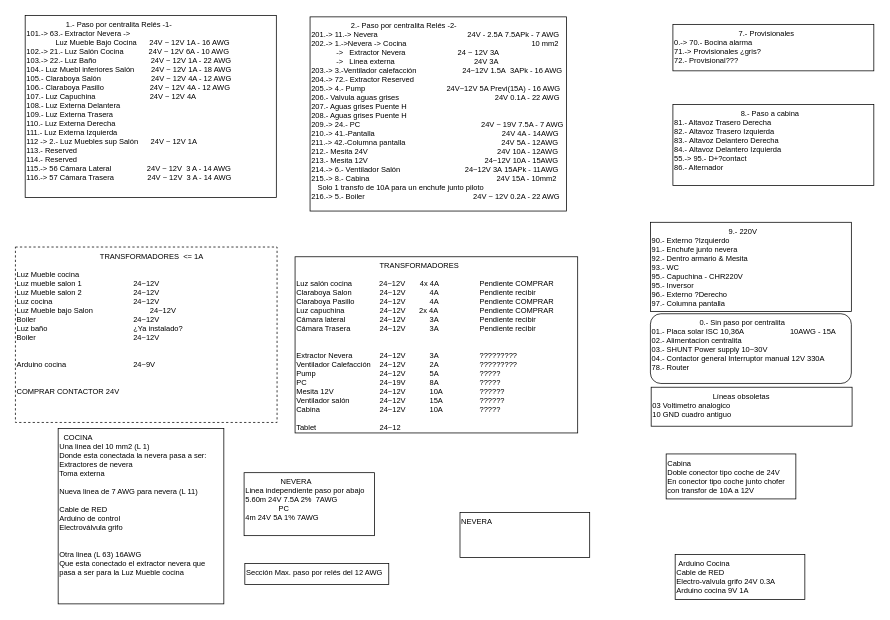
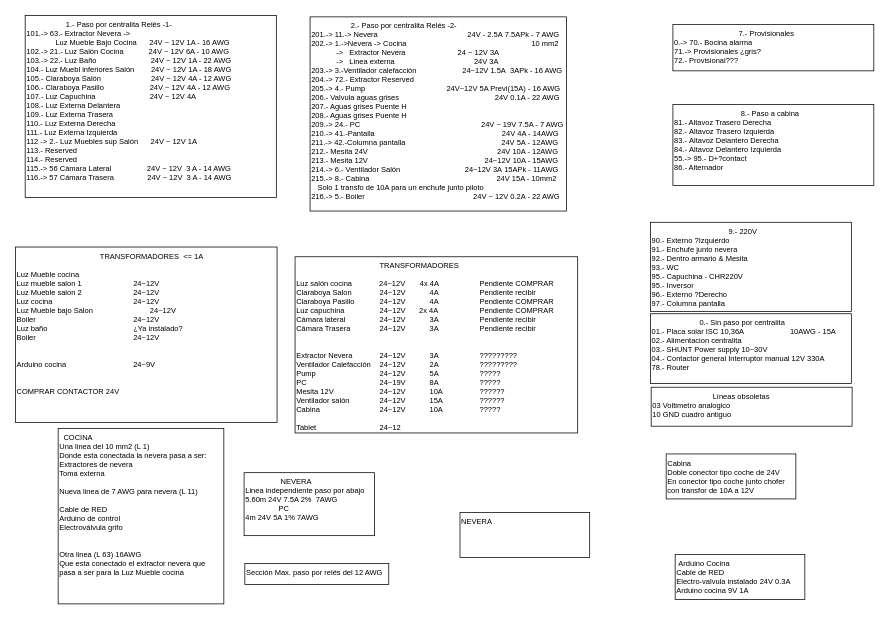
- <mxCell id="12" value="&lt;font size=&quot;1&quot;&gt;&amp;nbsp; &amp;nbsp; &amp;nbsp; &amp;nbsp; &amp;nbsp; &amp;nbsp; &amp;nbsp; &amp;nbsp; &amp;nbsp; &amp;nbsp; &amp;nbsp; &amp;nbsp; &amp;nbsp; &amp;nbsp; &amp;nbsp;&lt;span style=&quot;white-space: pre&quot;&gt;&#09;&lt;/span&gt;&lt;span style=&quot;white-space: pre&quot;&gt;&#09;&lt;/span&gt;TRANSFORMADORES&amp;nbsp; &amp;lt;= 1A&lt;br&gt;&lt;/font&gt;&lt;font size=&quot;1&quot;&gt;&lt;br&gt;Luz Mueble cocina&lt;br&gt;Luz mueble salon 1&lt;span&gt;&#09;&lt;span style=&quot;white-space: pre&quot;&gt;&#09;&lt;/span&gt;&lt;span style=&quot;white-space: pre&quot;&gt;&#09;&lt;/span&gt;&lt;span style=&quot;white-space: pre&quot;&gt;&#09;&lt;/span&gt;24~12V&lt;br&gt;&lt;/span&gt;&lt;/font&gt;&lt;span style=&quot;font-size: x-small&quot;&gt;Luz Mueble salon 2&lt;span style=&quot;white-space: pre&quot;&gt;&#09;&lt;/span&gt;&lt;span style=&quot;white-space: pre&quot;&gt;&#09;&lt;span style=&quot;white-space: pre&quot;&gt;&#09;&lt;/span&gt;&lt;span style=&quot;white-space: pre&quot;&gt;&#09;&lt;/span&gt;&lt;/span&gt;&lt;/span&gt;&lt;font size=&quot;1&quot;&gt;24~12V&lt;br&gt;Luz cocina&lt;span style=&quot;white-space: pre&quot;&gt;&#09;&lt;/span&gt;&lt;span style=&quot;white-space: pre&quot;&gt;&#09;&lt;/span&gt;&lt;span style=&quot;white-space: pre&quot;&gt;&#09;&lt;/span&gt;&lt;span style=&quot;white-space: pre&quot;&gt;&#09;&lt;/span&gt;&lt;span style=&quot;white-space: pre&quot;&gt;&#09;&lt;/span&gt;24~12V&lt;br&gt;Luz Mueble bajo Salon&lt;span style=&quot;white-space: pre&quot;&gt;&#09;&lt;/span&gt;&lt;span style=&quot;white-space: pre&quot;&gt;&#09;&lt;/span&gt;&lt;span style=&quot;white-space: pre&quot;&gt;&#09;&lt;/span&gt;&lt;span style=&quot;white-space: pre&quot;&gt;&#09;&lt;/span&gt;24~12V&lt;br&gt;Boiler&lt;span style=&quot;white-space: pre&quot;&gt;&#09;&lt;/span&gt;&lt;span style=&quot;white-space: pre&quot;&gt;&#09;&lt;/span&gt;&lt;span style=&quot;white-space: pre&quot;&gt;&#09;&lt;/span&gt;&lt;span style=&quot;white-space: pre&quot;&gt;&#09;&lt;/span&gt;&lt;span style=&quot;white-space: pre&quot;&gt;&#09;&lt;/span&gt;&lt;span style=&quot;white-space: pre&quot;&gt;&#09;&lt;/span&gt;24~12V&lt;br&gt;Luz baño&lt;span style=&quot;white-space: pre&quot;&gt;&#09;&lt;/span&gt;&lt;span style=&quot;white-space: pre&quot;&gt;&#09;&lt;/span&gt;&lt;span style=&quot;white-space: pre&quot;&gt;&#09;&lt;/span&gt;&lt;span style=&quot;white-space: pre&quot;&gt;&#09;&lt;/span&gt;&lt;span style=&quot;white-space: pre&quot;&gt;&#09;&lt;/span&gt;&lt;span style=&quot;white-space: pre&quot;&gt;&#09;&lt;/span&gt;¿Ya instalado?&lt;br&gt;Boiler&lt;span style=&quot;white-space: pre&quot;&gt;&#09;&lt;/span&gt;&lt;span style=&quot;white-space: pre&quot;&gt;&#09;&lt;/span&gt;&lt;span style=&quot;white-space: pre&quot;&gt;&#09;&lt;/span&gt;&lt;span style=&quot;white-space: pre&quot;&gt;&#09;&lt;/span&gt;&lt;span style=&quot;white-space: pre&quot;&gt;&#09;&lt;/span&gt;&lt;span style=&quot;white-space: pre&quot;&gt;&#09;&lt;/span&gt;24~12V&lt;br&gt;&lt;br&gt;&lt;br&gt;Arduino cocina&lt;span style=&quot;white-space: pre&quot;&gt;&#09;&lt;/span&gt;&lt;span style=&quot;white-space: pre&quot;&gt;&#09;&lt;/span&gt;&lt;span style=&quot;white-space: pre&quot;&gt;&#09;&lt;/span&gt;&lt;span style=&quot;white-space: pre&quot;&gt;&#09;&lt;/span&gt;24~9V&lt;br&gt;&lt;br&gt;&lt;br&gt;COMPRAR CONTACTOR 24V&lt;br&gt;&lt;br&gt;&lt;/font&gt;" style="whiteSpace=wrap;html=1;strokeColor=#000000;gradientColor=none;fontFamily=Helvetica;fontSize=4;fontColor=#000000;fillColor=#FFFFFF;align=left;verticalAlign=top;dashed=1;" parent="10" vertex="1"><mxGeometry x="20" y="329" width="349" height="234" as="geometry" /></mxCell>
+ <mxCell id="12" value="&lt;font size=&quot;1&quot;&gt;&amp;nbsp; &amp;nbsp; &amp;nbsp; &amp;nbsp; &amp;nbsp; &amp;nbsp; &amp;nbsp; &amp;nbsp; &amp;nbsp; &amp;nbsp; &amp;nbsp; &amp;nbsp; &amp;nbsp; &amp;nbsp; &amp;nbsp;&lt;span style=&quot;white-space: pre&quot;&gt;&#09;&lt;/span&gt;&lt;span style=&quot;white-space: pre&quot;&gt;&#09;&lt;/span&gt;TRANSFORMADORES&amp;nbsp; &amp;lt;= 1A&lt;br&gt;&lt;/font&gt;&lt;font size=&quot;1&quot;&gt;&lt;br&gt;Luz Mueble cocina&lt;br&gt;Luz mueble salon 1&lt;span&gt;&#09;&lt;span style=&quot;white-space: pre&quot;&gt;&#09;&lt;/span&gt;&lt;span style=&quot;white-space: pre&quot;&gt;&#09;&lt;/span&gt;&lt;span style=&quot;white-space: pre&quot;&gt;&#09;&lt;/span&gt;24~12V&lt;br&gt;&lt;/span&gt;&lt;/font&gt;&lt;span style=&quot;font-size: x-small&quot;&gt;Luz Mueble salon 2&lt;span style=&quot;white-space: pre&quot;&gt;&#09;&lt;/span&gt;&lt;span style=&quot;white-space: pre&quot;&gt;&#09;&lt;span style=&quot;white-space: pre&quot;&gt;&#09;&lt;/span&gt;&lt;span style=&quot;white-space: pre&quot;&gt;&#09;&lt;/span&gt;&lt;/span&gt;&lt;/span&gt;&lt;font size=&quot;1&quot;&gt;24~12V&lt;br&gt;Luz cocina&lt;span style=&quot;white-space: pre&quot;&gt;&#09;&lt;/span&gt;&lt;span style=&quot;white-space: pre&quot;&gt;&#09;&lt;/span&gt;&lt;span style=&quot;white-space: pre&quot;&gt;&#09;&lt;/span&gt;&lt;span style=&quot;white-space: pre&quot;&gt;&#09;&lt;/span&gt;&lt;span style=&quot;white-space: pre&quot;&gt;&#09;&lt;/span&gt;24~12V&lt;br&gt;Luz Mueble bajo Salon&lt;span style=&quot;white-space: pre&quot;&gt;&#09;&lt;/span&gt;&lt;span style=&quot;white-space: pre&quot;&gt;&#09;&lt;/span&gt;&lt;span style=&quot;white-space: pre&quot;&gt;&#09;&lt;/span&gt;&lt;span style=&quot;white-space: pre&quot;&gt;&#09;&lt;/span&gt;24~12V&lt;br&gt;Boiler&lt;span style=&quot;white-space: pre&quot;&gt;&#09;&lt;/span&gt;&lt;span style=&quot;white-space: pre&quot;&gt;&#09;&lt;/span&gt;&lt;span style=&quot;white-space: pre&quot;&gt;&#09;&lt;/span&gt;&lt;span style=&quot;white-space: pre&quot;&gt;&#09;&lt;/span&gt;&lt;span style=&quot;white-space: pre&quot;&gt;&#09;&lt;/span&gt;&lt;span style=&quot;white-space: pre&quot;&gt;&#09;&lt;/span&gt;24~12V&lt;br&gt;Luz baño&lt;span style=&quot;white-space: pre&quot;&gt;&#09;&lt;/span&gt;&lt;span style=&quot;white-space: pre&quot;&gt;&#09;&lt;/span&gt;&lt;span style=&quot;white-space: pre&quot;&gt;&#09;&lt;/span&gt;&lt;span style=&quot;white-space: pre&quot;&gt;&#09;&lt;/span&gt;&lt;span style=&quot;white-space: pre&quot;&gt;&#09;&lt;/span&gt;&lt;span style=&quot;white-space: pre&quot;&gt;&#09;&lt;/span&gt;¿Ya instalado?&lt;br&gt;Boiler&lt;span style=&quot;white-space: pre&quot;&gt;&#09;&lt;/span&gt;&lt;span style=&quot;white-space: pre&quot;&gt;&#09;&lt;/span&gt;&lt;span style=&quot;white-space: pre&quot;&gt;&#09;&lt;/span&gt;&lt;span style=&quot;white-space: pre&quot;&gt;&#09;&lt;/span&gt;&lt;span style=&quot;white-space: pre&quot;&gt;&#09;&lt;/span&gt;&lt;span style=&quot;white-space: pre&quot;&gt;&#09;&lt;/span&gt;24~12V&lt;br&gt;&lt;br&gt;&lt;br&gt;Arduino cocina&lt;span style=&quot;white-space: pre&quot;&gt;&#09;&lt;/span&gt;&lt;span style=&quot;white-space: pre&quot;&gt;&#09;&lt;/span&gt;&lt;span style=&quot;white-space: pre&quot;&gt;&#09;&lt;/span&gt;&lt;span style=&quot;white-space: pre&quot;&gt;&#09;&lt;/span&gt;24~9V&lt;br&gt;&lt;br&gt;&lt;br&gt;COMPRAR CONTACTOR 24V&lt;br&gt;&lt;br&gt;&lt;/font&gt;" style="whiteSpace=wrap;html=1;strokeColor=#000000;gradientColor=none;fontFamily=Helvetica;fontSize=4;fontColor=#000000;fillColor=#FFFFFF;align=left;verticalAlign=top;" parent="10" vertex="1"><mxGeometry x="20" y="329" width="349" height="234" as="geometry" /></mxCell>
- <mxCell id="13" value="&lt;font size=&quot;1&quot;&gt;&amp;nbsp; &amp;nbsp; &amp;nbsp; &amp;nbsp; &amp;nbsp; &amp;nbsp; &amp;nbsp; &amp;nbsp; &amp;nbsp; &amp;nbsp; &amp;nbsp; &amp;nbsp;0.- Sin paso por centralita&lt;br&gt;01.- Placa solar ISC 10,36A&amp;nbsp; &amp;nbsp; &amp;nbsp; &amp;nbsp; &amp;nbsp; &amp;nbsp; &amp;nbsp; &amp;nbsp; &amp;nbsp; &amp;nbsp; &amp;nbsp;&amp;nbsp;&lt;/font&gt;&lt;span style=&quot;font-size: x-small&quot;&gt;10AWG -&amp;nbsp;&lt;/span&gt;&lt;font size=&quot;1&quot;&gt;15A&lt;br&gt;02.- Alimentacion centralita&lt;br&gt;&lt;/font&gt;&lt;span style=&quot;font-size: x-small&quot;&gt;03.- SHUNT Power supply 10~30V&lt;br&gt;&lt;/span&gt;&lt;font style=&quot;font-size: 10px&quot;&gt;04.- Contactor general Interruptor manual 12V 330A&lt;/font&gt;&lt;div&gt;&lt;span style=&quot;font-size: 10px;&quot;&gt;78.- Router&lt;/span&gt;&lt;/div&gt;&lt;div&gt;&lt;br&gt;&lt;br&gt;&lt;br&gt;&lt;/div&gt;" style="whiteSpace=wrap;html=1;strokeColor=#000000;gradientColor=none;fontFamily=Helvetica;fontSize=4;fontColor=#000000;fillColor=#FFFFFF;align=left;verticalAlign=top;rounded=1;" parent="10" vertex="1"><mxGeometry x="867" y="418" width="268" height="93" as="geometry" /></mxCell>
+ <mxCell id="13" value="&lt;font size=&quot;1&quot;&gt;&amp;nbsp; &amp;nbsp; &amp;nbsp; &amp;nbsp; &amp;nbsp; &amp;nbsp; &amp;nbsp; &amp;nbsp; &amp;nbsp; &amp;nbsp; &amp;nbsp; &amp;nbsp;0.- Sin paso por centralita&lt;br&gt;01.- Placa solar ISC 10,36A&amp;nbsp; &amp;nbsp; &amp;nbsp; &amp;nbsp; &amp;nbsp; &amp;nbsp; &amp;nbsp; &amp;nbsp; &amp;nbsp; &amp;nbsp; &amp;nbsp;&amp;nbsp;&lt;/font&gt;&lt;span style=&quot;font-size: x-small&quot;&gt;10AWG -&amp;nbsp;&lt;/span&gt;&lt;font size=&quot;1&quot;&gt;15A&lt;br&gt;02.- Alimentacion centralita&lt;br&gt;&lt;/font&gt;&lt;span style=&quot;font-size: x-small&quot;&gt;03.- SHUNT Power supply 10~30V&lt;br&gt;&lt;/span&gt;&lt;font style=&quot;font-size: 10px&quot;&gt;04.- Contactor general Interruptor manual 12V 330A&lt;/font&gt;&lt;div&gt;&lt;span style=&quot;font-size: 10px;&quot;&gt;78.- Router&lt;/span&gt;&lt;/div&gt;&lt;div&gt;&lt;br&gt;&lt;br&gt;&lt;br&gt;&lt;/div&gt;" style="whiteSpace=wrap;html=1;strokeColor=#000000;gradientColor=none;fontFamily=Helvetica;fontSize=4;fontColor=#000000;fillColor=#FFFFFF;align=left;verticalAlign=top;" parent="10" vertex="1"><mxGeometry x="867" y="418" width="268" height="93" as="geometry" /></mxCell>
- <mxCell id="7" value="&lt;span&gt;&#09;&lt;/span&gt;&lt;span&gt;&#09;&lt;/span&gt;&lt;span&gt;&#09;&lt;/span&gt;&lt;span&gt;&#09;&lt;/span&gt;&lt;span&gt;&#09;&lt;/span&gt;&lt;font size=&quot;1&quot;&gt;&amp;nbsp;Arduino Cocina&lt;br&gt;Cable de RED&lt;br&gt;&lt;/font&gt;&lt;span style=&quot;font-size: x-small&quot;&gt;Electro-valvula grifo&lt;/span&gt;&lt;span style=&quot;font-size: x-small&quot;&gt;&#09;&lt;/span&gt;&lt;span style=&quot;font-size: x-small&quot;&gt;&#09;&lt;/span&gt;&lt;span style=&quot;font-size: x-small&quot;&gt;&#09;&lt;/span&gt;&lt;span style=&quot;font-size: x-small&quot;&gt;24V&lt;/span&gt;&lt;span style=&quot;font-size: x-small&quot;&gt;&#09;&lt;/span&gt;&lt;span style=&quot;font-size: x-small&quot;&gt;&#09;&lt;/span&gt;&lt;span style=&quot;font-size: x-small&quot;&gt;0.3A&lt;br&gt;&lt;/span&gt;&lt;span style=&quot;font-size: x-small&quot;&gt;Arduino cocina&lt;/span&gt;&lt;span style=&quot;font-size: x-small&quot;&gt;&#09;&lt;/span&gt;&lt;span style=&quot;font-size: x-small&quot;&gt;&#09;&lt;/span&gt;&lt;span style=&quot;font-size: x-small&quot;&gt;&#09;&lt;/span&gt;&lt;span style=&quot;font-size: x-small&quot;&gt;&#09;&lt;/span&gt;&lt;span style=&quot;font-size: x-small&quot;&gt;9V&lt;/span&gt;&lt;span style=&quot;font-size: x-small&quot;&gt;&#09;&lt;/span&gt;&lt;span style=&quot;font-size: x-small&quot;&gt;&#09;&lt;/span&gt;&lt;span style=&quot;font-size: x-small&quot;&gt;1A&lt;/span&gt;&lt;font size=&quot;1&quot;&gt;&lt;br&gt;&lt;/font&gt;" style="whiteSpace=wrap;html=1;strokeColor=#000000;gradientColor=none;fontFamily=Helvetica;fontSize=4;fontColor=#000000;fillColor=#FFFFFF;align=left;verticalAlign=top;" parent="1" vertex="1"><mxGeometry x="900" y="739" width="173" height="60" as="geometry" /></mxCell>
+ <mxCell id="7" value="&lt;span&gt;&#09;&lt;/span&gt;&lt;span&gt;&#09;&lt;/span&gt;&lt;span&gt;&#09;&lt;/span&gt;&lt;span&gt;&#09;&lt;/span&gt;&lt;span&gt;&#09;&lt;/span&gt;&lt;font size=&quot;1&quot;&gt;&amp;nbsp;Arduino Cocina&lt;br&gt;Cable de RED&lt;br&gt;&lt;/font&gt;&lt;span style=&quot;font-size: x-small&quot;&gt;Electro-valvula instalado&lt;/span&gt;&lt;span style=&quot;font-size: x-small&quot;&gt;&#09;&lt;/span&gt;&lt;span style=&quot;font-size: x-small&quot;&gt;&#09;&lt;/span&gt;&lt;span style=&quot;font-size: x-small&quot;&gt;&#09;&lt;/span&gt;&lt;span style=&quot;font-size: x-small&quot;&gt;24V&lt;/span&gt;&lt;span style=&quot;font-size: x-small&quot;&gt;&#09;&lt;/span&gt;&lt;span style=&quot;font-size: x-small&quot;&gt;&#09;&lt;/span&gt;&lt;span style=&quot;font-size: x-small&quot;&gt;0.3A&lt;br&gt;&lt;/span&gt;&lt;span style=&quot;font-size: x-small&quot;&gt;Arduino cocina&lt;/span&gt;&lt;span style=&quot;font-size: x-small&quot;&gt;&#09;&lt;/span&gt;&lt;span style=&quot;font-size: x-small&quot;&gt;&#09;&lt;/span&gt;&lt;span style=&quot;font-size: x-small&quot;&gt;&#09;&lt;/span&gt;&lt;span style=&quot;font-size: x-small&quot;&gt;&#09;&lt;/span&gt;&lt;span style=&quot;font-size: x-small&quot;&gt;9V&lt;/span&gt;&lt;span style=&quot;font-size: x-small&quot;&gt;&#09;&lt;/span&gt;&lt;span style=&quot;font-size: x-small&quot;&gt;&#09;&lt;/span&gt;&lt;span style=&quot;font-size: x-small&quot;&gt;1A&lt;/span&gt;&lt;font size=&quot;1&quot;&gt;&lt;br&gt;&lt;/font&gt;" style="whiteSpace=wrap;html=1;strokeColor=#000000;gradientColor=none;fontFamily=Helvetica;fontSize=4;fontColor=#000000;fillColor=#FFFFFF;align=left;verticalAlign=top;" parent="1" vertex="1"><mxGeometry x="900" y="739" width="173" height="60" as="geometry" /></mxCell>
